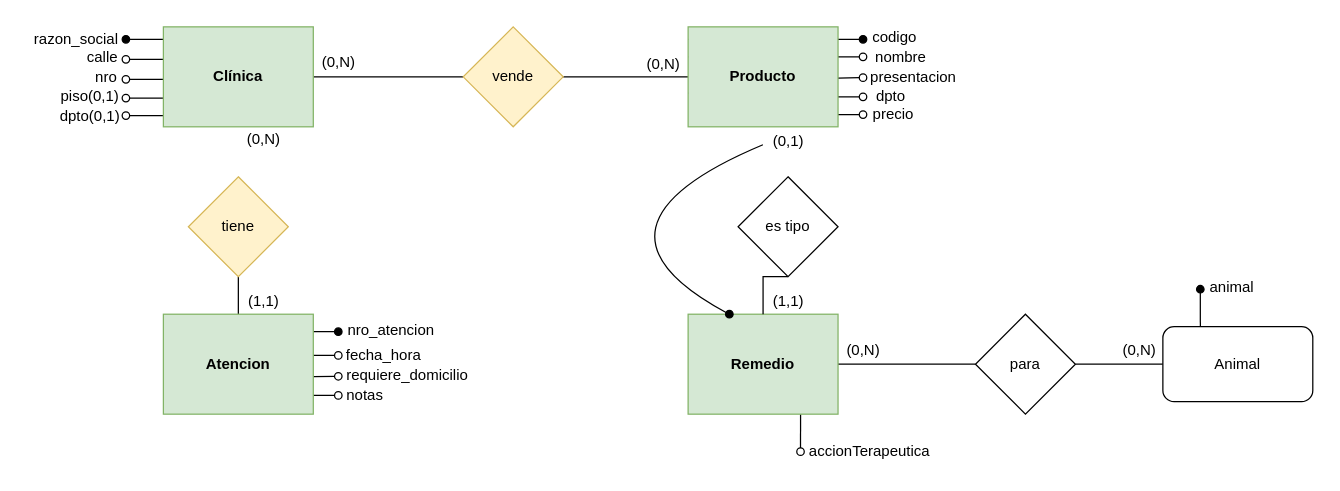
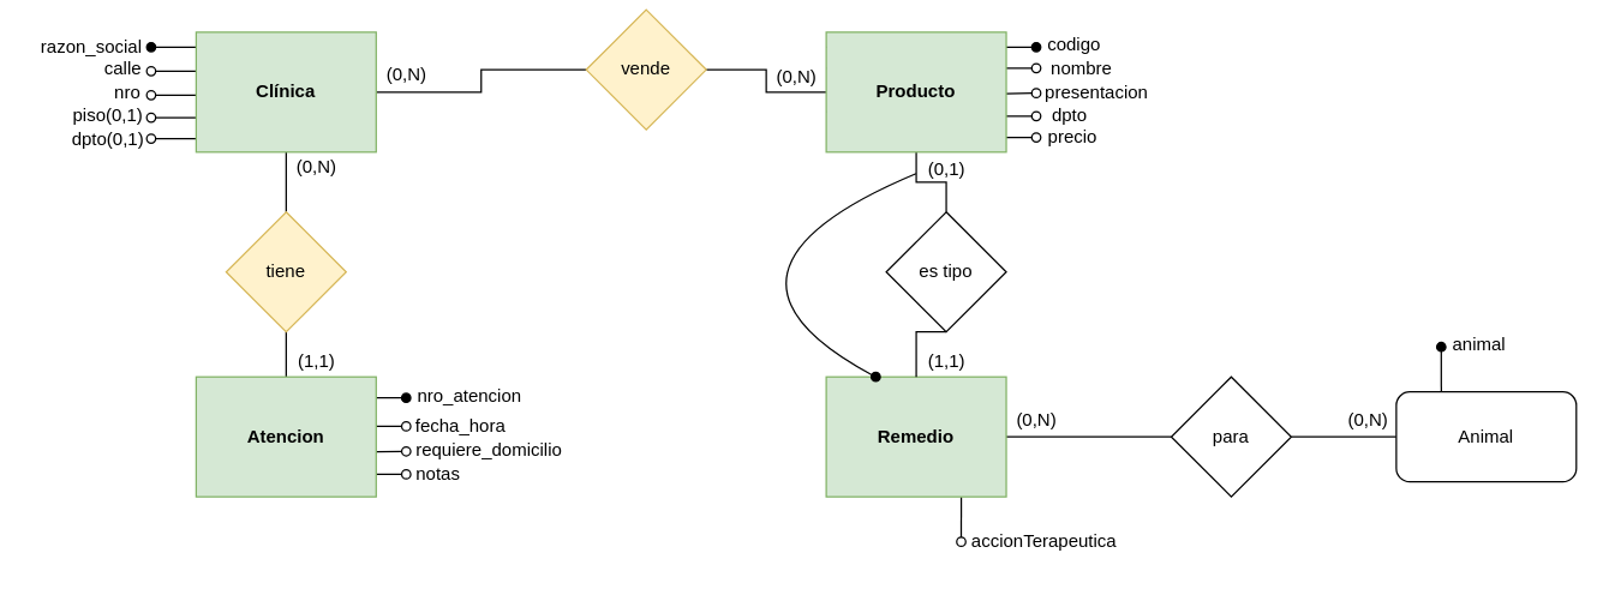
- <mxCell id="11" value="vende" style="rhombus;whiteSpace=wrap;html=1;fillColor=#fff2cc;strokeColor=#d6b656;" vertex="1" parent="1"><mxGeometry x="370" y="21" width="80" height="80" as="geometry" /></mxCell>
+ <mxCell id="11" value="vende" style="rhombus;whiteSpace=wrap;html=1;fillColor=#fff2cc;strokeColor=#d6b656;" vertex="1" parent="1"><mxGeometry x="390" y="6" width="80" height="80" as="geometry" /></mxCell>
+ <mxCell id="8" style="edgeStyle=orthogonalEdgeStyle;rounded=0;orthogonalLoop=1;jettySize=auto;html=1;exitX=0.5;exitY=1;exitDx=0;exitDy=0;entryX=0.5;entryY=0;entryDx=0;entryDy=0;endArrow=none;endFill=0;" edge="1" parent="1" source="9" target="29"><mxGeometry relative="1" as="geometry" /></mxCell>
+ <mxCell id="17" style="edgeStyle=orthogonalEdgeStyle;rounded=0;orthogonalLoop=1;jettySize=auto;html=1;exitX=0.5;exitY=1;exitDx=0;exitDy=0;entryX=0.5;entryY=0;entryDx=0;entryDy=0;endArrow=none;endFill=0;" edge="1" parent="1" source="18" target="25"><mxGeometry relative="1" as="geometry" /></mxCell>
